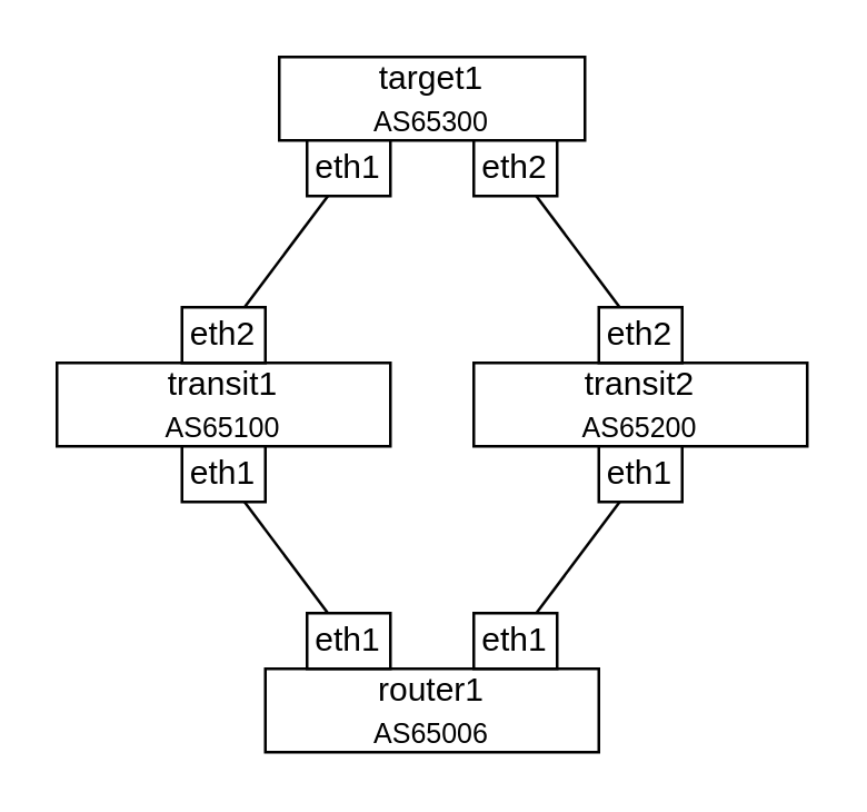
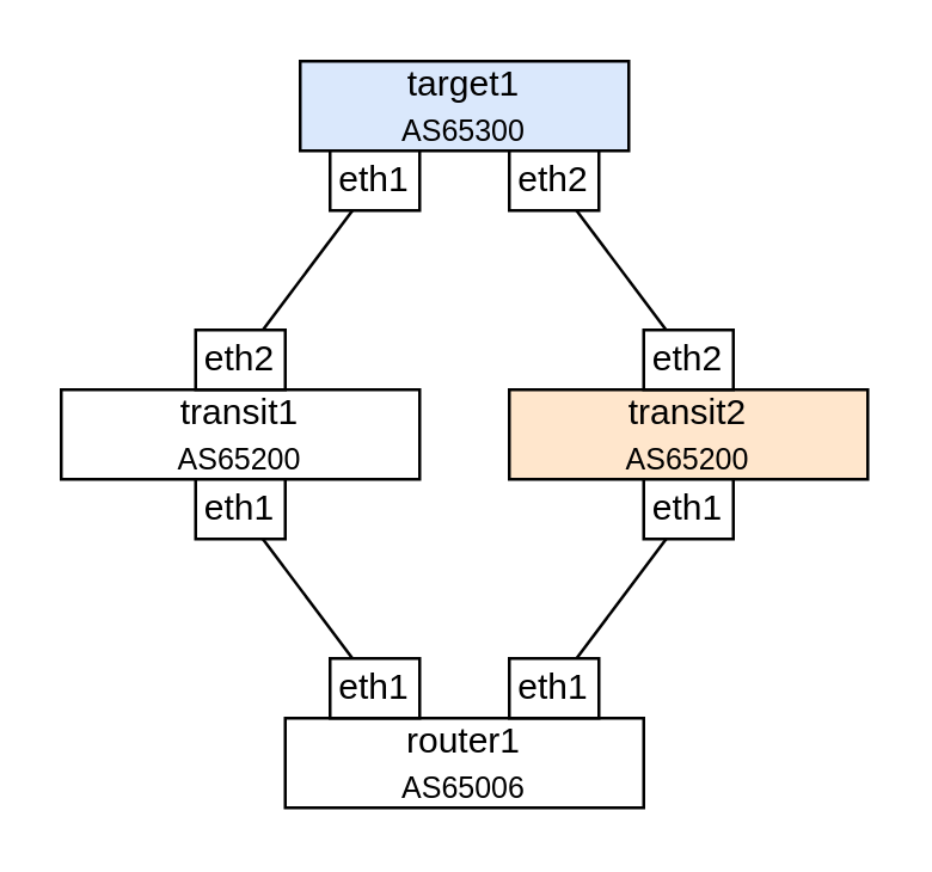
- <mxCell id="2" value="target1&lt;br&gt;&lt;font style=&quot;font-size: 10px;&quot;&gt;AS65300&lt;/font&gt;" style="rounded=0;whiteSpace=wrap;html=1;" vertex="1" parent="1"><mxGeometry x="100" y="20" width="110" height="30" as="geometry" /></mxCell>
+ <mxCell id="2" value="target1&lt;br&gt;&lt;font style=&quot;font-size: 10px;&quot;&gt;AS65300&lt;/font&gt;" style="rounded=0;whiteSpace=wrap;html=1;fillColor=#dae8fc;" vertex="1" parent="1"><mxGeometry x="100" y="20" width="110" height="30" as="geometry" /></mxCell>
- <mxCell id="3" value="transit1&lt;br&gt;&lt;font style=&quot;font-size: 10px;&quot;&gt;AS65100&lt;/font&gt;" style="rounded=0;whiteSpace=wrap;html=1;" vertex="1" parent="1"><mxGeometry x="20" y="130" width="120" height="30" as="geometry" /></mxCell>
+ <mxCell id="3" value="transit1&lt;br&gt;&lt;font style=&quot;font-size: 10px;&quot;&gt;AS65200&lt;/font&gt;" style="rounded=0;whiteSpace=wrap;html=1;" vertex="1" parent="1"><mxGeometry x="20" y="130" width="120" height="30" as="geometry" /></mxCell>
- <mxCell id="4" value="transit2&lt;br&gt;&lt;font style=&quot;font-size: 10px;&quot;&gt;AS65200&lt;/font&gt;" style="rounded=0;whiteSpace=wrap;html=1;" vertex="1" parent="1"><mxGeometry x="170" y="130" width="120" height="30" as="geometry" /></mxCell>
+ <mxCell id="4" value="transit2&lt;br&gt;&lt;font style=&quot;font-size: 10px;&quot;&gt;AS65200&lt;/font&gt;" style="rounded=0;whiteSpace=wrap;html=1;fillColor=#ffe6cc;" vertex="1" parent="1"><mxGeometry x="170" y="130" width="120" height="30" as="geometry" /></mxCell>
